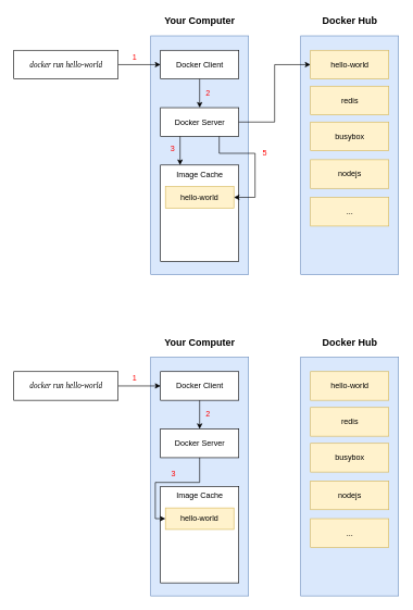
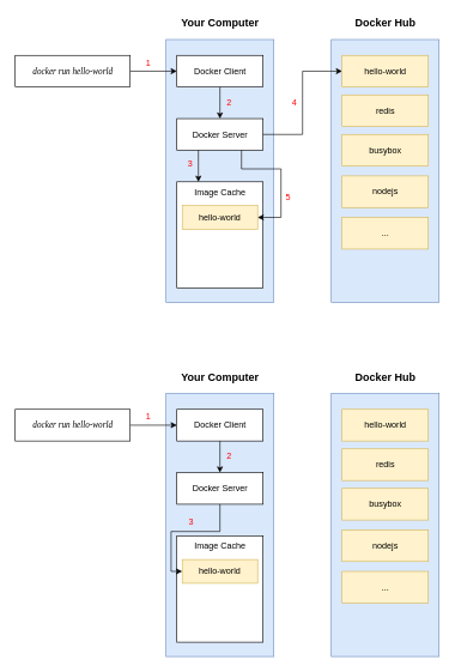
+ <mxCell id="20" value="&lt;font color=&quot;#ff0000&quot;&gt;4&lt;br&gt;&lt;/font&gt;" style="text;html=1;strokeColor=none;fillColor=none;align=center;verticalAlign=middle;whiteSpace=wrap;rounded=0;" parent="2" vertex="1"><mxGeometry x="380" y="111.075" width="17.0" height="21.995" as="geometry" /></mxCell>
- <mxCell id="25" value="&lt;font color=&quot;#ff0000&quot;&gt;5&lt;br&gt;&lt;/font&gt;" style="text;html=1;strokeColor=none;fillColor=none;align=center;verticalAlign=middle;whiteSpace=wrap;rounded=0;" parent="2" vertex="1"><mxGeometry x="376.5" y="203.045" width="17.0" height="21.995" as="geometry" /></mxCell>
+ <mxCell id="25" value="&lt;font color=&quot;#ff0000&quot;&gt;5&lt;br&gt;&lt;/font&gt;" style="text;html=1;strokeColor=none;fillColor=none;align=center;verticalAlign=middle;whiteSpace=wrap;rounded=0;" parent="2" vertex="1"><mxGeometry x="371.5" y="243.045" width="17.0" height="21.995" as="geometry" /></mxCell>
